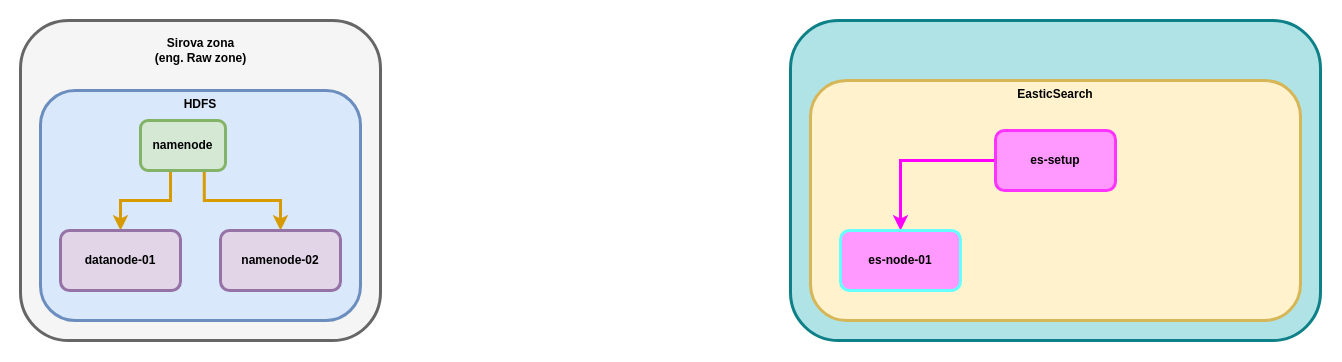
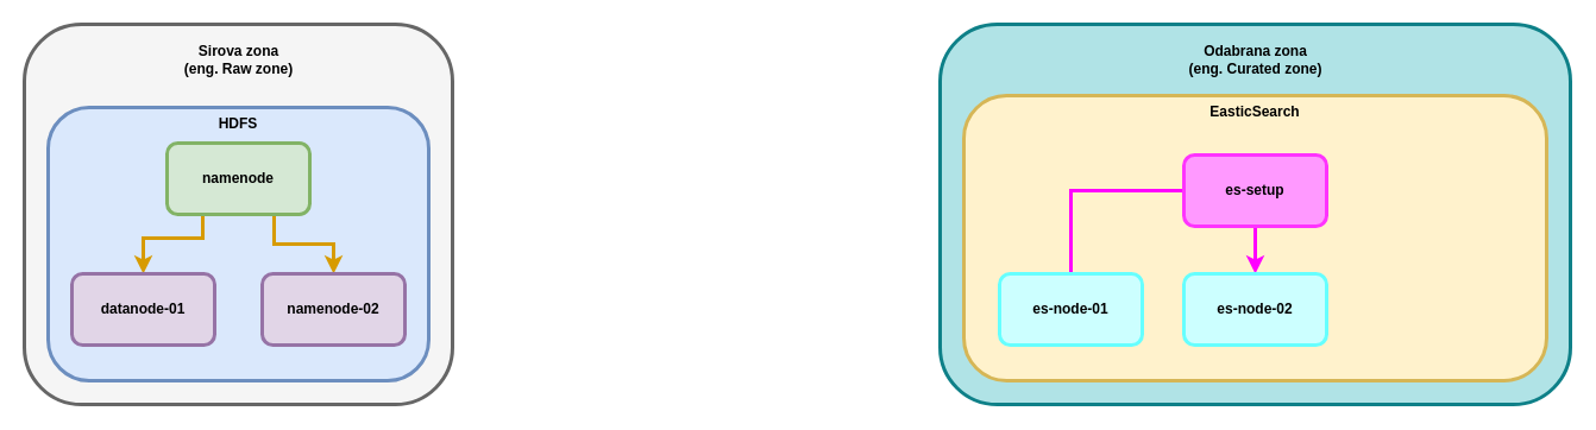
+ <mxCell id="3" value="&lt;b&gt;Odabrana zona&lt;br&gt;(eng. Curated zone)&lt;/b&gt;" style="text;html=1;align=center;verticalAlign=middle;resizable=0;points=[];autosize=1;strokeColor=none;fillColor=none;" vertex="1" parent="1"><mxGeometry x="985" y="30" width="140" height="40" as="geometry" /></mxCell>
- <mxCell id="15" value="namenode" style="rounded=1;whiteSpace=wrap;html=1;fontStyle=1;strokeWidth=3;fillColor=#d5e8d4;strokeColor=#82b366;" vertex="1" parent="1"><mxGeometry x="140" y="120" width="85" height="50" as="geometry" /></mxCell>
+ <mxCell id="15" value="namenode" style="rounded=1;whiteSpace=wrap;html=1;fontStyle=1;strokeWidth=3;fillColor=#d5e8d4;strokeColor=#82b366;" vertex="1" parent="1"><mxGeometry x="140" y="120" width="120" height="60" as="geometry" /></mxCell>
+ <mxCell id="6" style="edgeStyle=orthogonalEdgeStyle;rounded=0;orthogonalLoop=1;jettySize=auto;html=1;exitX=0.5;exitY=1;exitDx=0;exitDy=0;entryX=0.5;entryY=0;entryDx=0;entryDy=0;fillColor=#d80073;strokeColor=#FF00FF;strokeWidth=3;" edge="1" parent="1" source="7" target="9"><mxGeometry relative="1" as="geometry" /></mxCell>
- <mxCell id="5" style="edgeStyle=orthogonalEdgeStyle;rounded=0;orthogonalLoop=1;jettySize=auto;html=1;exitX=0;exitY=0.5;exitDx=0;exitDy=0;entryX=0.5;entryY=0;entryDx=0;entryDy=0;fillColor=#d80073;strokeColor=#FF00FF;strokeWidth=3;" edge="1" parent="1" source="7" target="8"><mxGeometry relative="1" as="geometry" /></mxCell>
+ <mxCell id="5" style="edgeStyle=orthogonalEdgeStyle;rounded=0;orthogonalLoop=1;jettySize=auto;html=1;exitX=0;exitY=0.5;exitDx=0;exitDy=0;entryX=0.5;entryY=0;entryDx=0;entryDy=0;fillColor=#d80073;strokeColor=#FF00FF;strokeWidth=3;endArrow=none;" edge="1" parent="1" source="7" target="8"><mxGeometry relative="1" as="geometry" /></mxCell>
- <mxCell id="8" value="es-node-01" style="rounded=1;whiteSpace=wrap;html=1;fontStyle=1;strokeWidth=3;fillColor=#ff99ff;strokeColor=#66FFFF;" vertex="1" parent="1"><mxGeometry x="840" y="230" width="120" height="60" as="geometry" /></mxCell>
+ <mxCell id="8" value="es-node-01" style="rounded=1;whiteSpace=wrap;html=1;fontStyle=1;strokeWidth=3;fillColor=#CCFFFF;strokeColor=#66FFFF;" vertex="1" parent="1"><mxGeometry x="840" y="230" width="120" height="60" as="geometry" /></mxCell>
+ <mxCell id="9" value="es-node-02" style="rounded=1;whiteSpace=wrap;html=1;fontStyle=1;strokeWidth=3;fillColor=#CCFFFF;strokeColor=#66FFFF;" vertex="1" parent="1"><mxGeometry x="995" y="230" width="120" height="60" as="geometry" /></mxCell>
